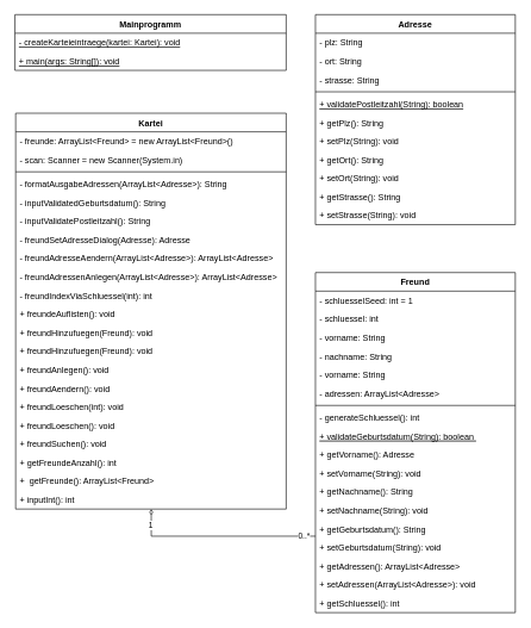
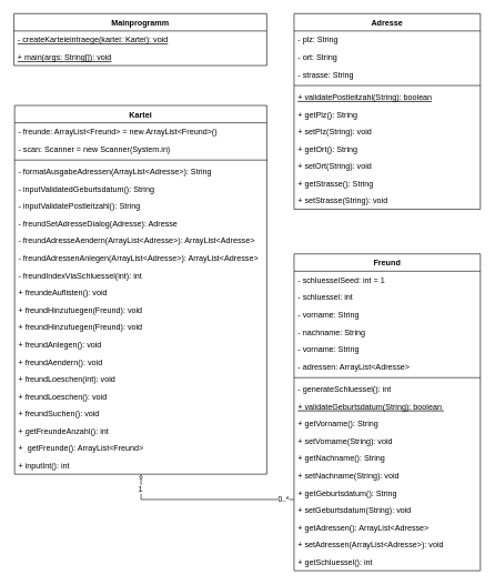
- <mxCell id="15" value="+ getVorname(): Adresse" style="text;strokeColor=none;fillColor=none;align=left;verticalAlign=top;spacingLeft=4;spacingRight=4;overflow=hidden;rotatable=0;points=[[0,0.5],[1,0.5]];portConstraint=eastwest;" parent="5" vertex="1"><mxGeometry y="242" width="280" height="26" as="geometry" /></mxCell>
+ <mxCell id="15" value="+ getVorname(): String" style="text;strokeColor=none;fillColor=none;align=left;verticalAlign=top;spacingLeft=4;spacingRight=4;overflow=hidden;rotatable=0;points=[[0,0.5],[1,0.5]];portConstraint=eastwest;" parent="5" vertex="1"><mxGeometry y="242" width="280" height="26" as="geometry" /></mxCell>
